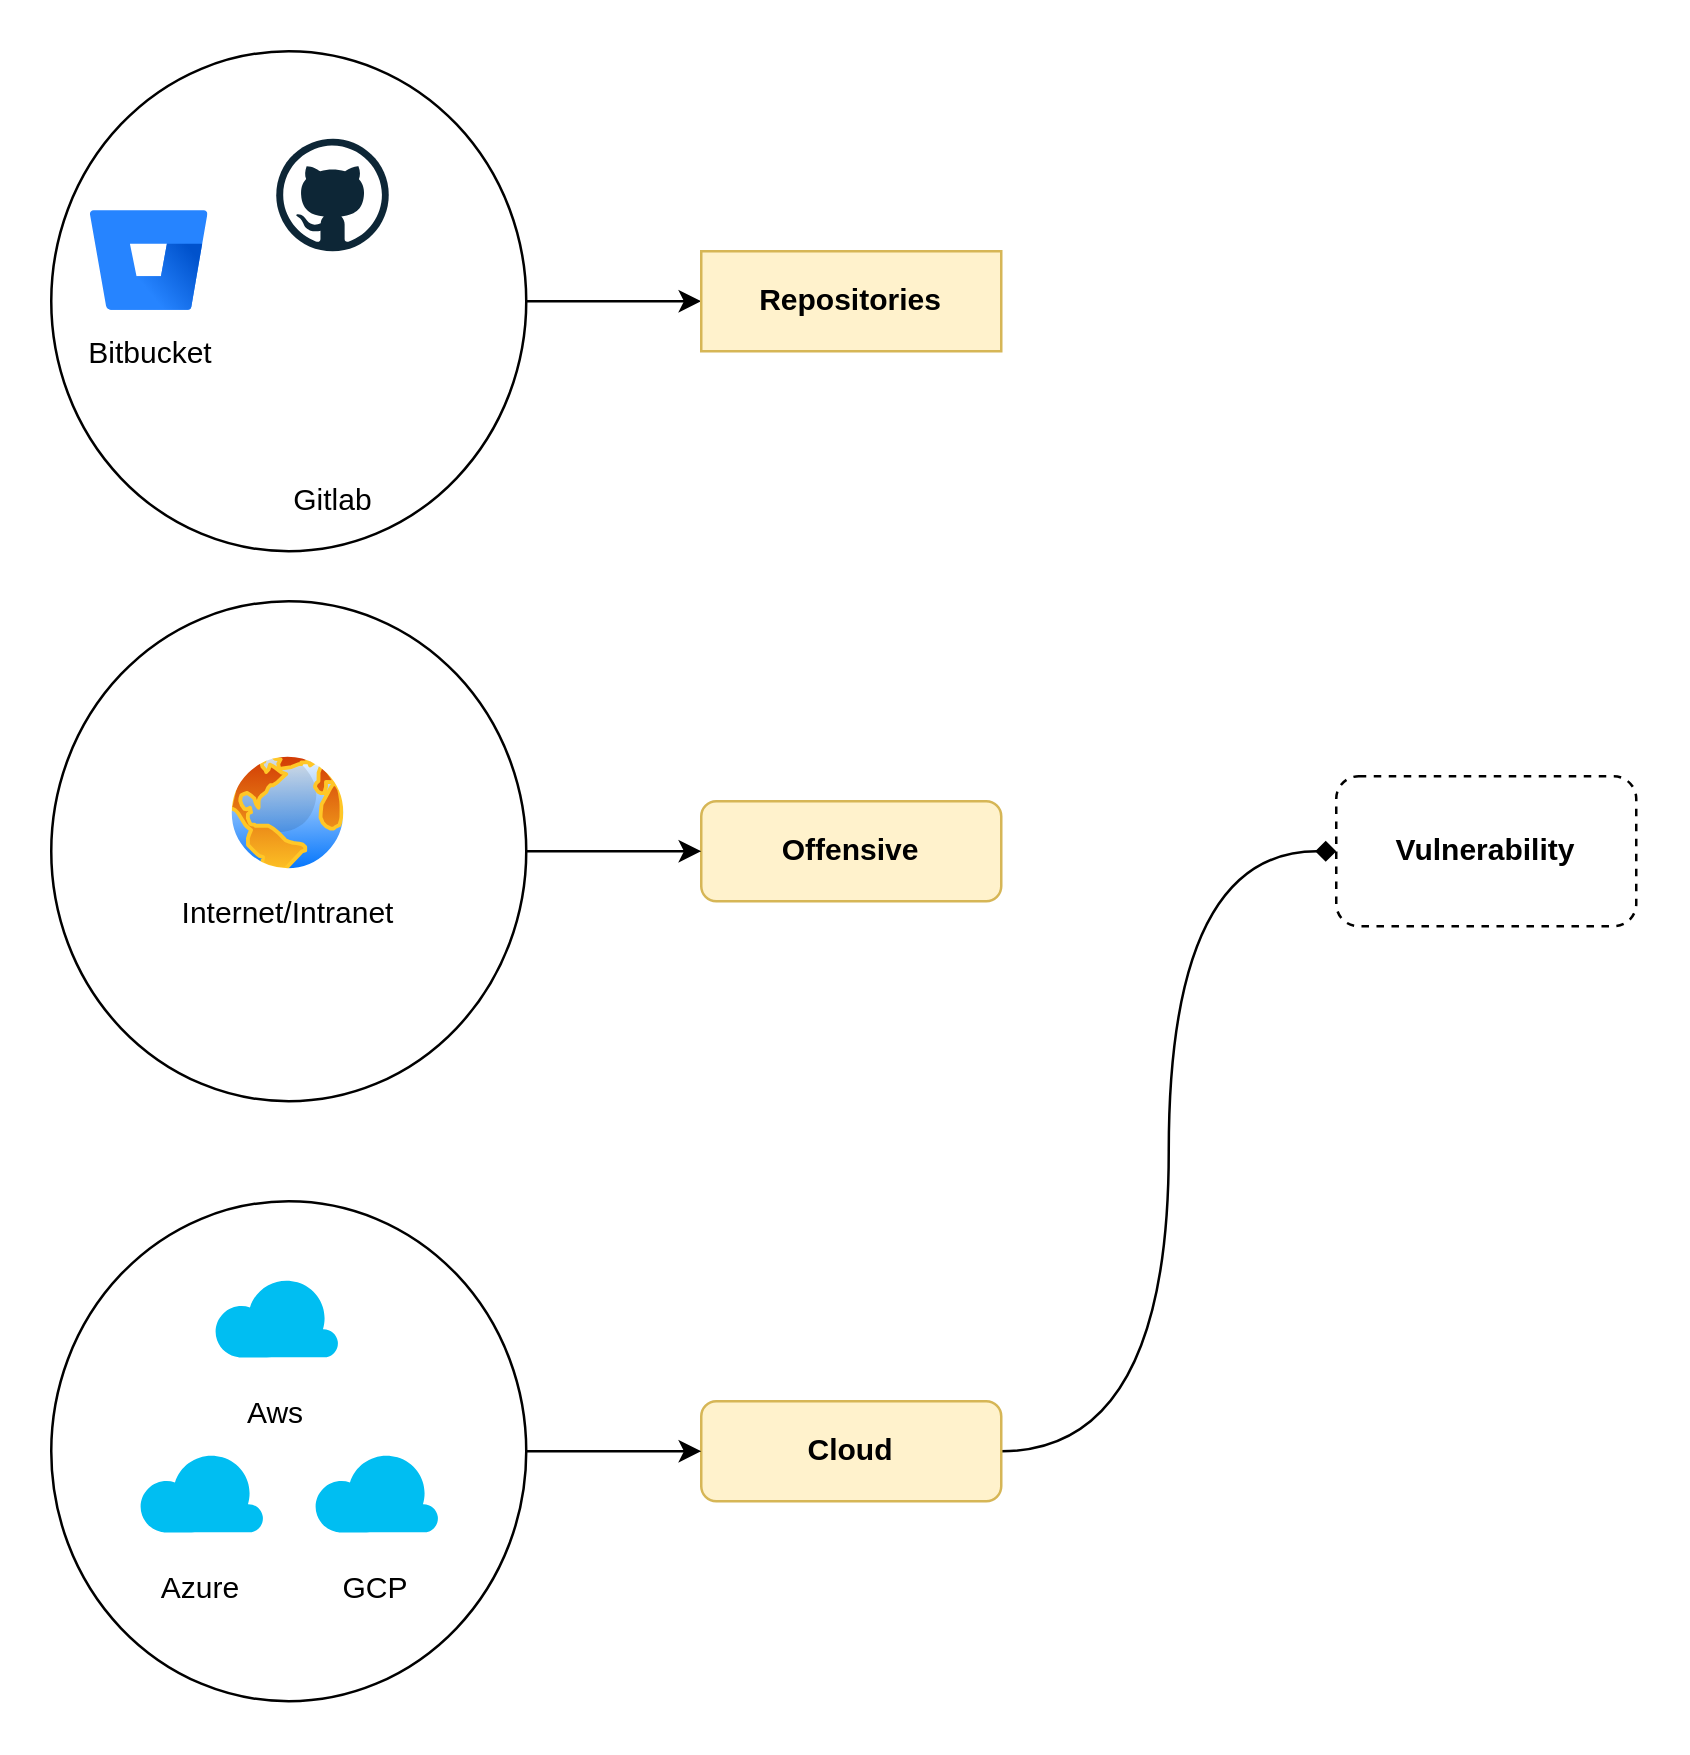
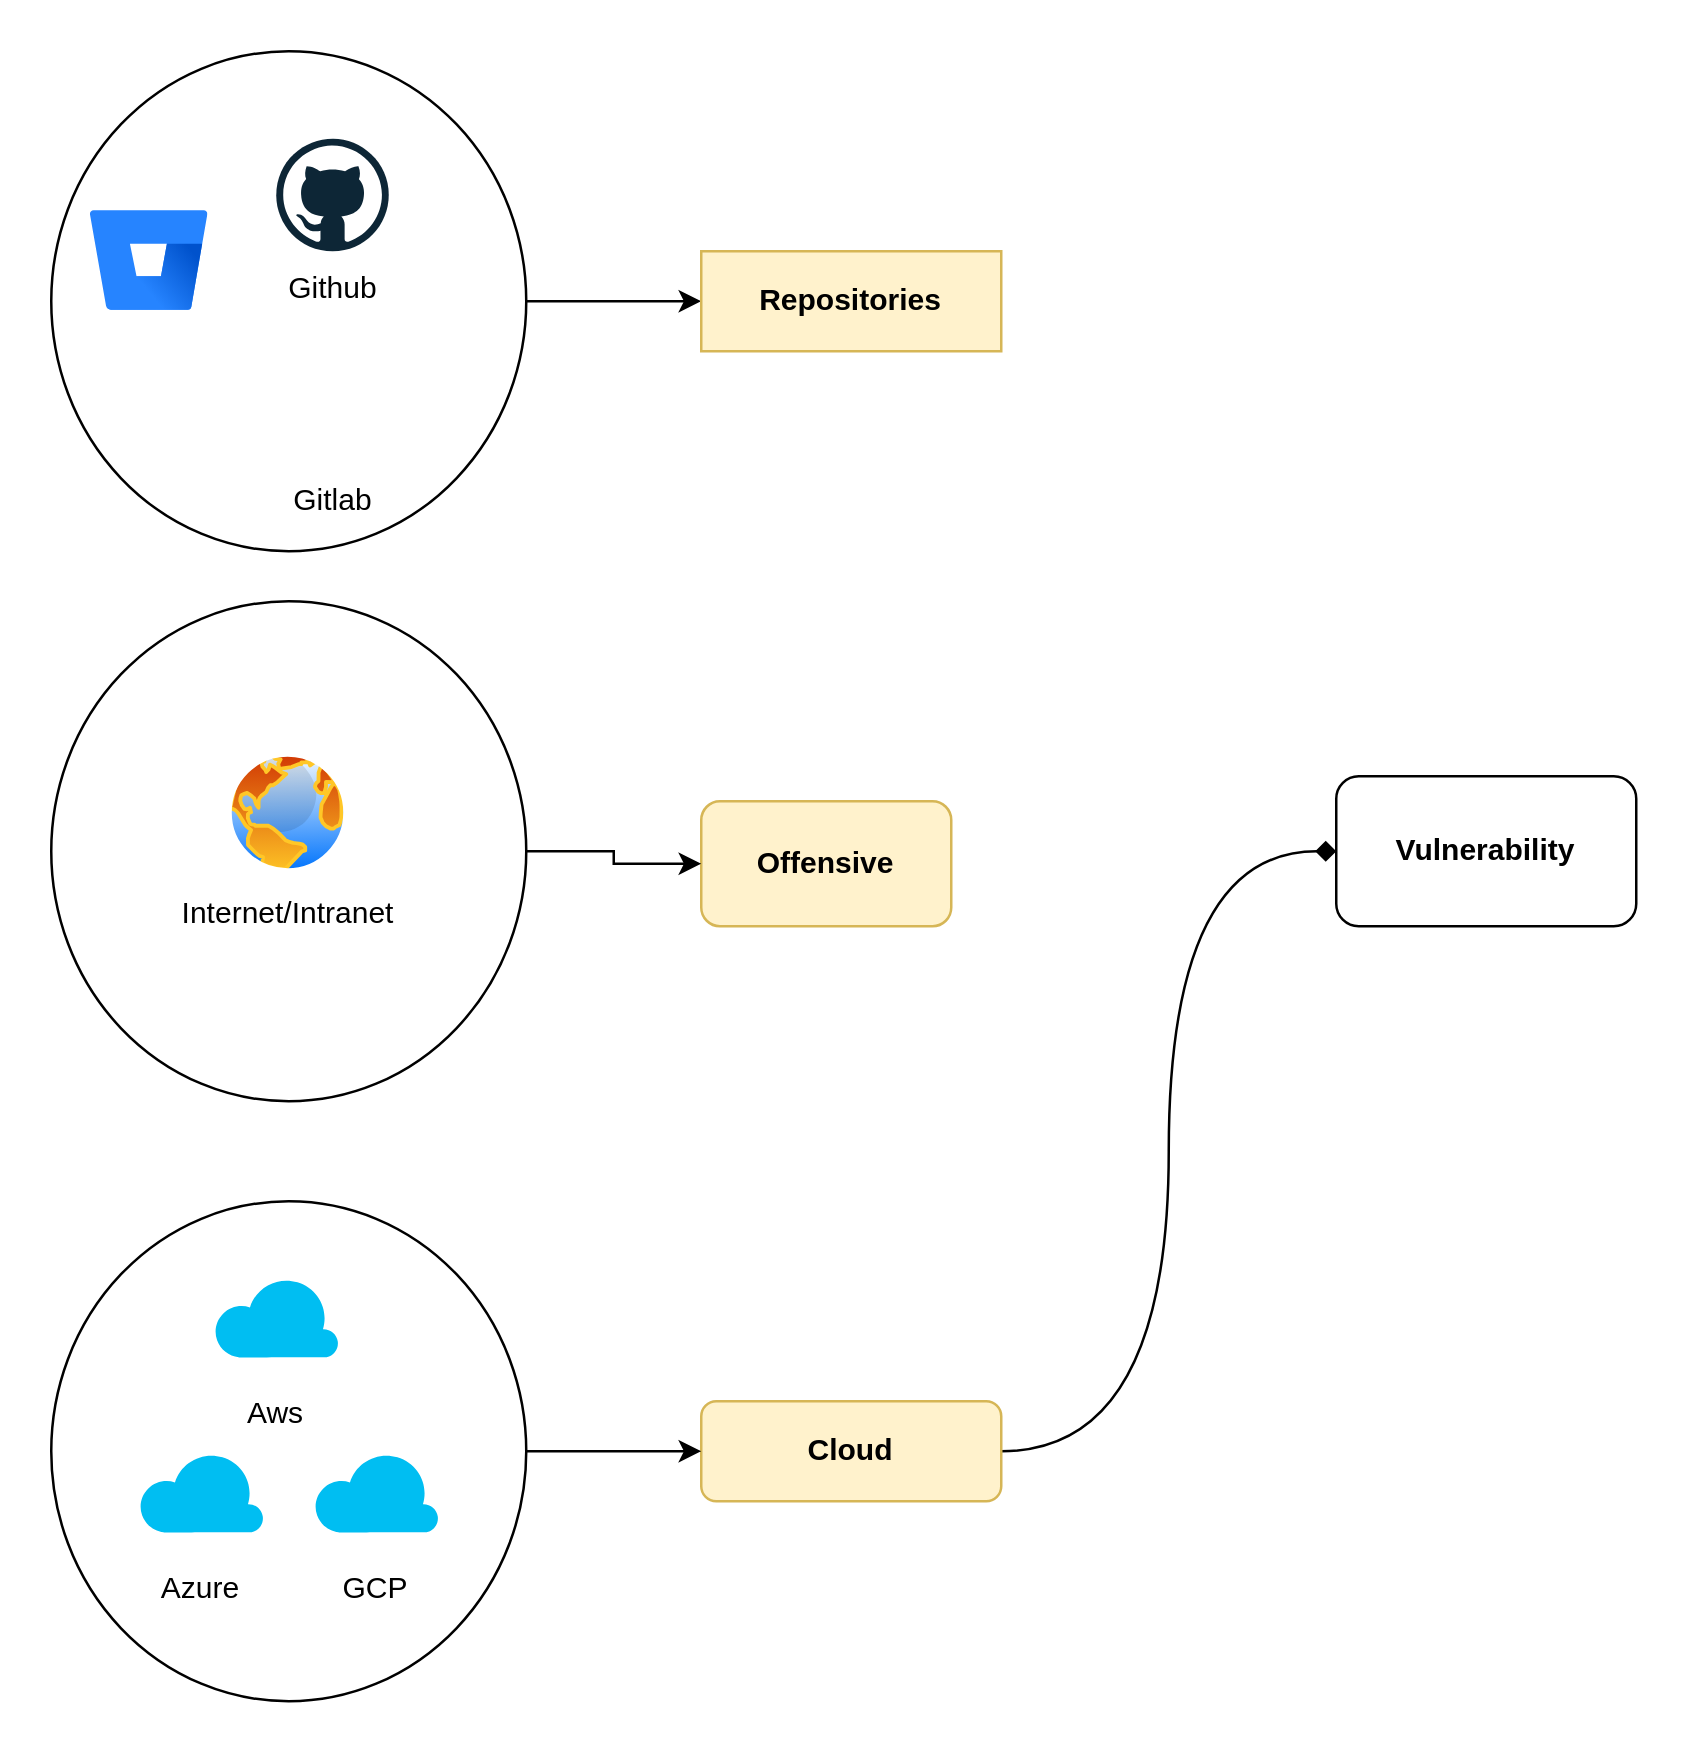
+ <mxCell id="10" value="Github" style="text;html=1;strokeColor=none;fillColor=none;align=center;verticalAlign=middle;whiteSpace=wrap;rounded=0;" vertex="1" parent="8"><mxGeometry y="45" width="60" height="30" as="geometry" /></mxCell>
- <mxCell id="16" value="Bitbucket" style="text;html=1;strokeColor=none;fillColor=none;align=center;verticalAlign=middle;whiteSpace=wrap;rounded=0;" vertex="1" parent="14"><mxGeometry y="42" width="60" height="30" as="geometry" /></mxCell>
- <mxCell id="5" value="Offensive" style="rounded=1;whiteSpace=wrap;html=1;fillColor=#fff2cc;strokeColor=#d6b656;fontStyle=1" vertex="1" parent="1"><mxGeometry x="280" y="320" width="120" height="40" as="geometry" /></mxCell>
+ <mxCell id="5" value="Offensive" style="rounded=1;whiteSpace=wrap;html=1;fillColor=#fff2cc;strokeColor=#d6b656;fontStyle=1" vertex="1" parent="1"><mxGeometry x="280" y="320" width="100" height="50" as="geometry" /></mxCell>
- <mxCell id="33" value="Vulnerability" style="rounded=1;whiteSpace=wrap;html=1;fontStyle=1;dashed=1;" vertex="1" parent="1"><mxGeometry x="534" y="310" width="120" height="60" as="geometry" /></mxCell>
+ <mxCell id="33" value="Vulnerability" style="rounded=1;whiteSpace=wrap;html=1;fontStyle=1" vertex="1" parent="1"><mxGeometry x="534" y="310" width="120" height="60" as="geometry" /></mxCell>
